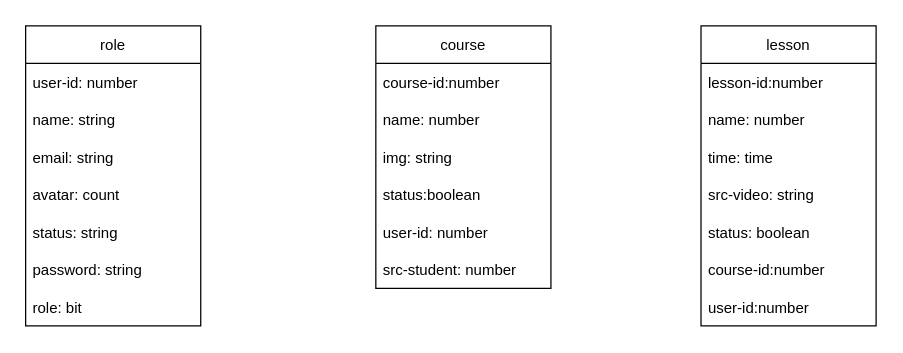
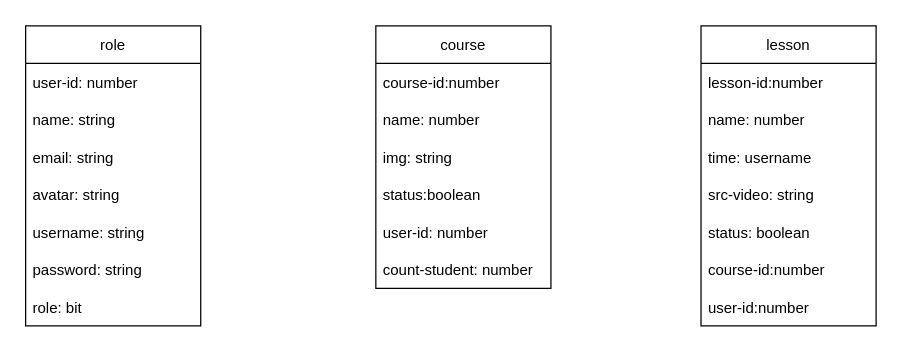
- <mxCell id="20" value="time: time" style="text;strokeColor=none;fillColor=none;align=left;verticalAlign=middle;spacingLeft=4;spacingRight=4;overflow=hidden;points=[[0,0.5],[1,0.5]];portConstraint=eastwest;rotatable=0;" parent="17" vertex="1"><mxGeometry y="90" width="140" height="30" as="geometry" /></mxCell>
+ <mxCell id="20" value="time: username" style="text;strokeColor=none;fillColor=none;align=left;verticalAlign=middle;spacingLeft=4;spacingRight=4;overflow=hidden;points=[[0,0.5],[1,0.5]];portConstraint=eastwest;rotatable=0;" parent="17" vertex="1"><mxGeometry y="90" width="140" height="30" as="geometry" /></mxCell>
- <mxCell id="6" value="avatar: count" style="text;strokeColor=none;fillColor=none;align=left;verticalAlign=middle;spacingLeft=4;spacingRight=4;overflow=hidden;points=[[0,0.5],[1,0.5]];portConstraint=eastwest;rotatable=0;" parent="2" vertex="1"><mxGeometry y="120" width="140" height="30" as="geometry" /></mxCell>
+ <mxCell id="6" value="avatar: string" style="text;strokeColor=none;fillColor=none;align=left;verticalAlign=middle;spacingLeft=4;spacingRight=4;overflow=hidden;points=[[0,0.5],[1,0.5]];portConstraint=eastwest;rotatable=0;" parent="2" vertex="1"><mxGeometry y="120" width="140" height="30" as="geometry" /></mxCell>
- <mxCell id="7" value="status: string" style="text;strokeColor=none;fillColor=none;align=left;verticalAlign=middle;spacingLeft=4;spacingRight=4;overflow=hidden;points=[[0,0.5],[1,0.5]];portConstraint=eastwest;rotatable=0;" parent="2" vertex="1"><mxGeometry y="150" width="140" height="30" as="geometry" /></mxCell>
+ <mxCell id="7" value="username: string" style="text;strokeColor=none;fillColor=none;align=left;verticalAlign=middle;spacingLeft=4;spacingRight=4;overflow=hidden;points=[[0,0.5],[1,0.5]];portConstraint=eastwest;rotatable=0;" parent="2" vertex="1"><mxGeometry y="150" width="140" height="30" as="geometry" /></mxCell>
- <mxCell id="16" value="src-student: number" style="text;strokeColor=none;fillColor=none;align=left;verticalAlign=middle;spacingLeft=4;spacingRight=4;overflow=hidden;points=[[0,0.5],[1,0.5]];portConstraint=eastwest;rotatable=0;" parent="10" vertex="1"><mxGeometry y="180" width="140" height="30" as="geometry" /></mxCell>
+ <mxCell id="16" value="count-student: number" style="text;strokeColor=none;fillColor=none;align=left;verticalAlign=middle;spacingLeft=4;spacingRight=4;overflow=hidden;points=[[0,0.5],[1,0.5]];portConstraint=eastwest;rotatable=0;" parent="10" vertex="1"><mxGeometry y="180" width="140" height="30" as="geometry" /></mxCell>
